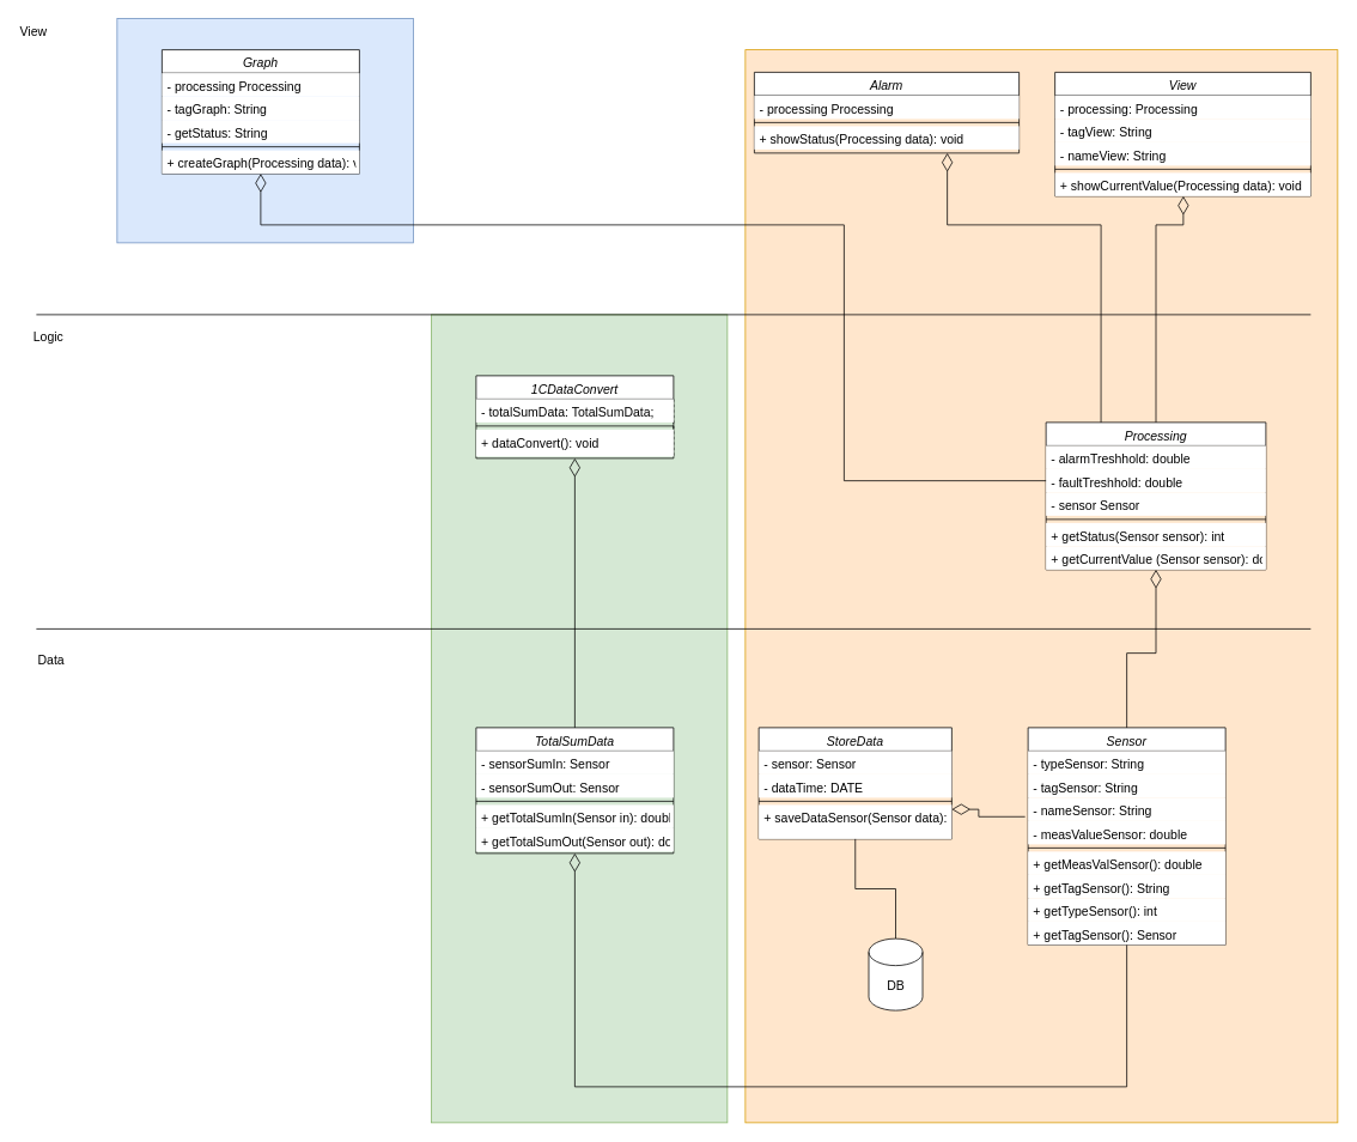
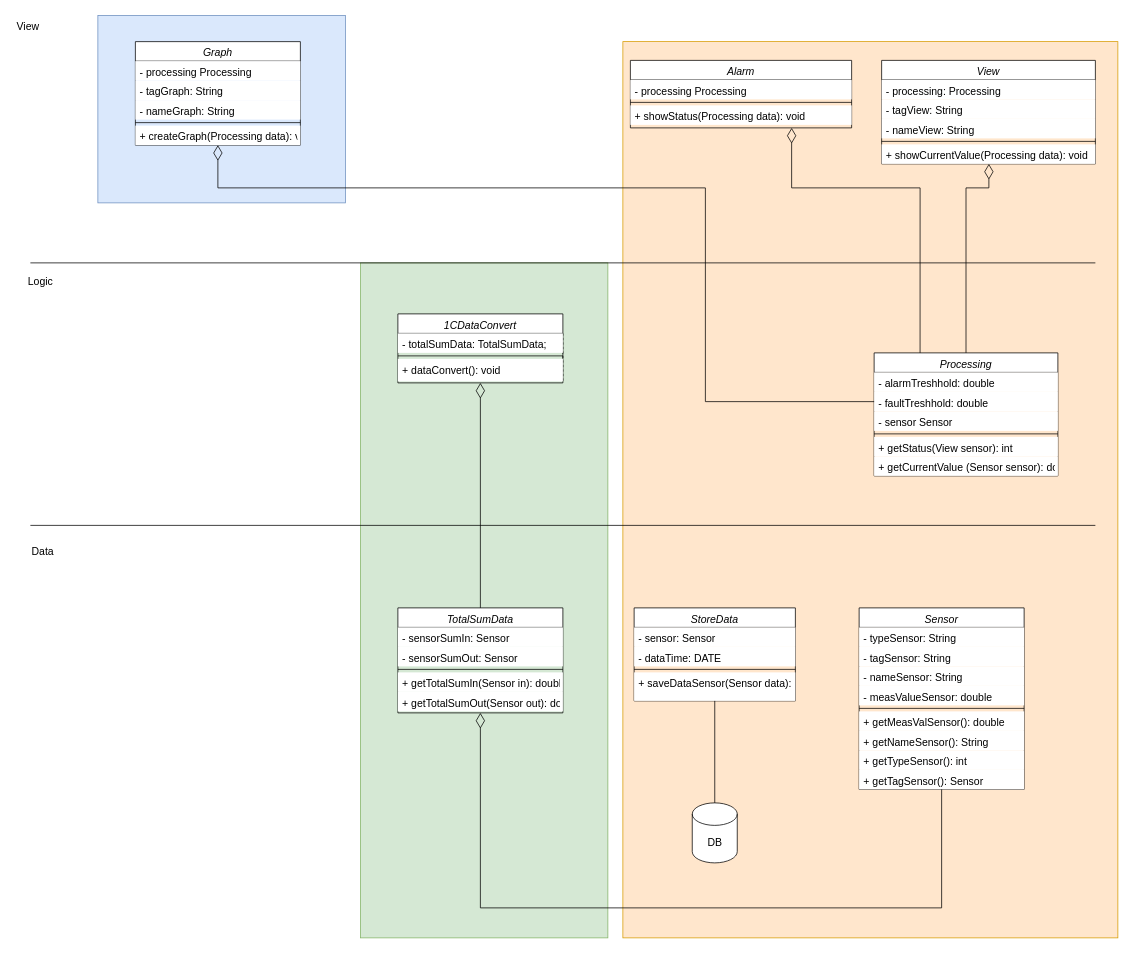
- <mxCell id="62" value="- getStatus: String" style="text;align=left;verticalAlign=top;spacingLeft=4;spacingRight=4;overflow=hidden;rotatable=0;points=[[0,0.5],[1,0.5]];portConstraint=eastwest;rounded=0;shadow=0;html=0;fillColor=default;fontSize=14;fontStyle=0" vertex="1" parent="59"><mxGeometry y="78" width="220" height="26" as="geometry" /></mxCell>
+ <mxCell id="62" value="- nameGraph: String" style="text;align=left;verticalAlign=top;spacingLeft=4;spacingRight=4;overflow=hidden;rotatable=0;points=[[0,0.5],[1,0.5]];portConstraint=eastwest;rounded=0;shadow=0;html=0;fillColor=default;fontSize=14;fontStyle=0" vertex="1" parent="59"><mxGeometry y="78" width="220" height="26" as="geometry" /></mxCell>
- <mxCell id="38" value="+ getStatus(Sensor sensor): int " style="text;align=left;verticalAlign=top;spacingLeft=4;spacingRight=4;overflow=hidden;rotatable=0;points=[[0,0.5],[1,0.5]];portConstraint=eastwest;fillColor=default;fontSize=14;fontStyle=0" vertex="1" parent="33"><mxGeometry y="112" width="245" height="26" as="geometry" /></mxCell>
+ <mxCell id="38" value="+ getStatus(View sensor): int " style="text;align=left;verticalAlign=top;spacingLeft=4;spacingRight=4;overflow=hidden;rotatable=0;points=[[0,0.5],[1,0.5]];portConstraint=eastwest;fillColor=default;fontSize=14;fontStyle=0" vertex="1" parent="33"><mxGeometry y="112" width="245" height="26" as="geometry" /></mxCell>
- <mxCell id="32" style="edgeStyle=orthogonalEdgeStyle;rounded=0;orthogonalLoop=1;jettySize=auto;html=1;endArrow=diamondThin;endFill=0;endSize=18;exitX=0.5;exitY=0;exitDx=0;exitDy=0;sourcePerimeterSpacing=18;fontSize=14;fontStyle=0" edge="1" parent="1" source="17" target="33"><mxGeometry relative="1" as="geometry" /></mxCell>
- <mxCell id="66" style="edgeStyle=orthogonalEdgeStyle;rounded=0;orthogonalLoop=1;jettySize=auto;html=1;endArrow=diamondThin;endFill=0;endSize=18;startSize=18;exitX=-0.015;exitY=0.815;exitDx=0;exitDy=0;exitPerimeter=0;fontSize=14;fontStyle=0" edge="1" parent="1" source="20" target="31"><mxGeometry relative="1" as="geometry"><Array as="points"><mxPoint x="1090" y="909" /><mxPoint x="1090" y="901" /></Array></mxGeometry></mxCell>
- <mxCell id="24" value="+ getTagSensor(): String" style="text;align=left;verticalAlign=top;spacingLeft=4;spacingRight=4;overflow=hidden;rotatable=0;points=[[0,0.5],[1,0.5]];portConstraint=eastwest;fillColor=default;fontSize=14;fontStyle=0" vertex="1" parent="17"><mxGeometry y="164" width="220" height="26" as="geometry" /></mxCell>
+ <mxCell id="24" value="+ getNameSensor(): String" style="text;align=left;verticalAlign=top;spacingLeft=4;spacingRight=4;overflow=hidden;rotatable=0;points=[[0,0.5],[1,0.5]];portConstraint=eastwest;fillColor=default;fontSize=14;fontStyle=0" vertex="1" parent="17"><mxGeometry y="164" width="220" height="26" as="geometry" /></mxCell>
- <mxCell id="46" value="DB" style="shape=cylinder3;whiteSpace=wrap;html=1;boundedLbl=1;backgroundOutline=1;size=15;fontSize=14;fontStyle=0" vertex="1" parent="1"><mxGeometry x="967.5" y="1045" width="60" height="80" as="geometry" /></mxCell>
+ <mxCell id="46" value="DB" style="shape=cylinder3;whiteSpace=wrap;html=1;boundedLbl=1;backgroundOutline=1;size=15;fontSize=14;fontStyle=0" vertex="1" parent="1"><mxGeometry x="922.5" y="1070" width="60" height="80" as="geometry" /></mxCell>
